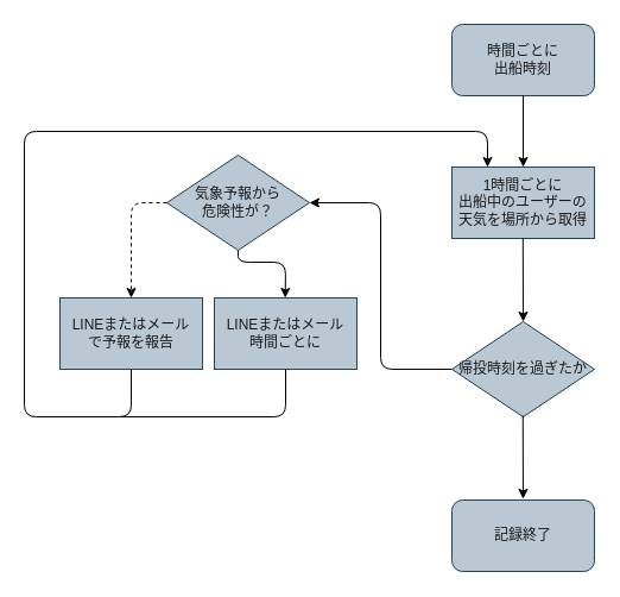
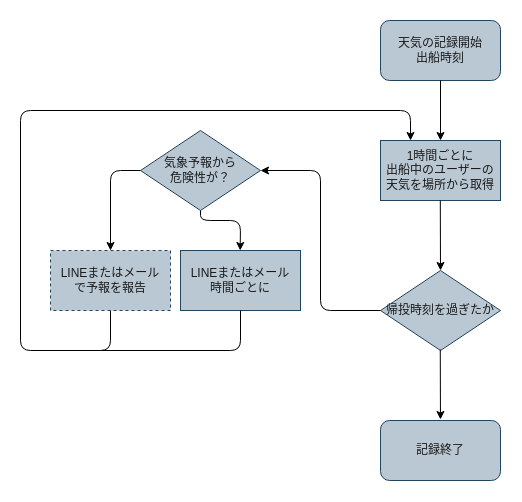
- <mxCell id="2" value="時間ごとに&lt;br&gt;出船時刻" style="rounded=1;whiteSpace=wrap;html=1;fillColor=#bac8d3;strokeColor=#23445d;fontColor=#1A1A1A;" parent="1" vertex="1"><mxGeometry x="380" y="20" width="120" height="60" as="geometry" /></mxCell>
+ <mxCell id="2" value="天気の記録開始&lt;br&gt;出船時刻" style="rounded=1;whiteSpace=wrap;html=1;fillColor=#bac8d3;strokeColor=#23445d;fontColor=#1A1A1A;" parent="1" vertex="1"><mxGeometry x="380" y="20" width="120" height="60" as="geometry" /></mxCell>
- <mxCell id="7" value="ない" style="text;html=1;strokeColor=none;fillColor=none;align=center;verticalAlign=middle;whiteSpace=wrap;rounded=0;fontSize=12;fontColor=#FFFFFF;" parent="1" vertex="1"><mxGeometry x="70" y="170" width="60" height="30" as="geometry" /></mxCell>
+ <mxCell id="7" value="ない" style="text;html=1;strokeColor=none;fillColor=none;align=center;verticalAlign=middle;whiteSpace=wrap;rounded=0;fontSize=12;fontColor=#FFFFFF;" parent="1" vertex="1"><mxGeometry x="50" y="210" width="60" height="30" as="geometry" /></mxCell>
- <mxCell id="20" value="" style="endArrow=classic;html=1;fontColor=#333333;exitX=0;exitY=0.5;exitDx=0;exitDy=0;entryX=0.5;entryY=0;entryDx=0;entryDy=0;dashed=1;" parent="1" source="5" target="11" edge="1"><mxGeometry width="50" height="50" relative="1" as="geometry"><mxPoint x="100" y="180" as="sourcePoint" /><mxPoint x="100.19" y="250" as="targetPoint" /><Array as="points"><mxPoint x="110" y="170" /></Array></mxGeometry></mxCell>
+ <mxCell id="20" value="" style="endArrow=classic;html=1;fontColor=#333333;exitX=0;exitY=0.5;exitDx=0;exitDy=0;entryX=0.5;entryY=0;entryDx=0;entryDy=0;" parent="1" source="5" target="11" edge="1"><mxGeometry width="50" height="50" relative="1" as="geometry"><mxPoint x="100" y="180" as="sourcePoint" /><mxPoint x="100.19" y="250" as="targetPoint" /><Array as="points"><mxPoint x="110" y="170" /></Array></mxGeometry></mxCell>
- <mxCell id="11" value="LINEまたはメール&lt;br&gt;で予報を報告" style="rounded=0;whiteSpace=wrap;html=1;fillColor=#bac8d3;strokeColor=#23445d;fontColor=#1A1A1A;" parent="1" vertex="1"><mxGeometry x="50" y="250" width="120" height="60" as="geometry" /></mxCell>
+ <mxCell id="11" value="LINEまたはメール&lt;br&gt;で予報を報告" style="rounded=0;whiteSpace=wrap;html=1;fillColor=#bac8d3;strokeColor=#23445d;fontColor=#1A1A1A;dashed=1;" parent="1" vertex="1"><mxGeometry x="50" y="250" width="120" height="60" as="geometry" /></mxCell>
